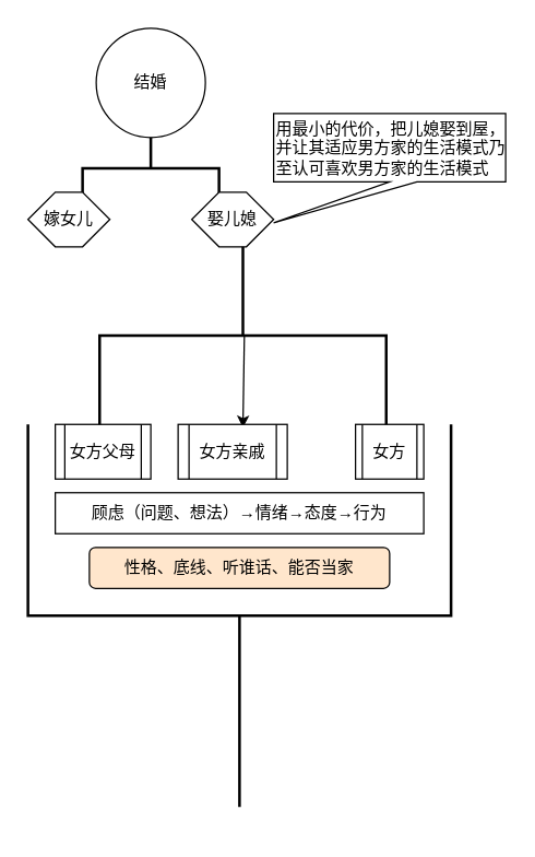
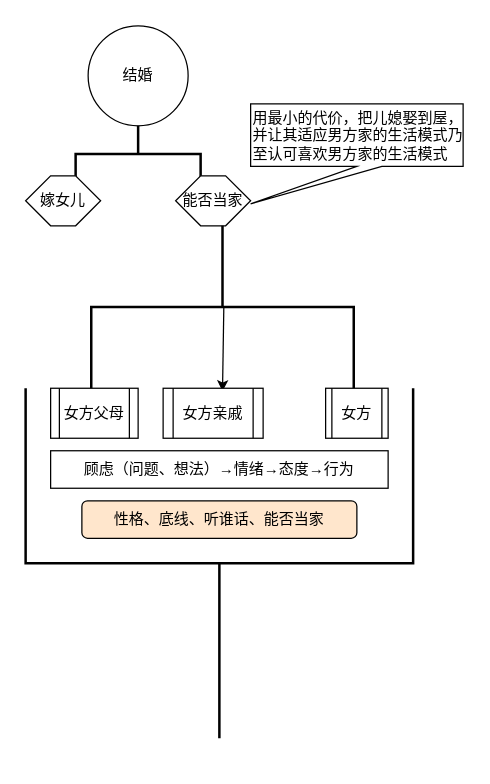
- <mxCell id="6" value="娶儿媳" style="shape=hexagon;perimeter=hexagonPerimeter2;whiteSpace=wrap;html=1;fixedSize=1;" vertex="1" parent="1"><mxGeometry x="140" y="140" width="60" height="40" as="geometry" /></mxCell>
+ <mxCell id="6" value="能否当家" style="shape=hexagon;perimeter=hexagonPerimeter2;whiteSpace=wrap;html=1;fixedSize=1;" vertex="1" parent="1"><mxGeometry x="140" y="140" width="60" height="40" as="geometry" /></mxCell>
